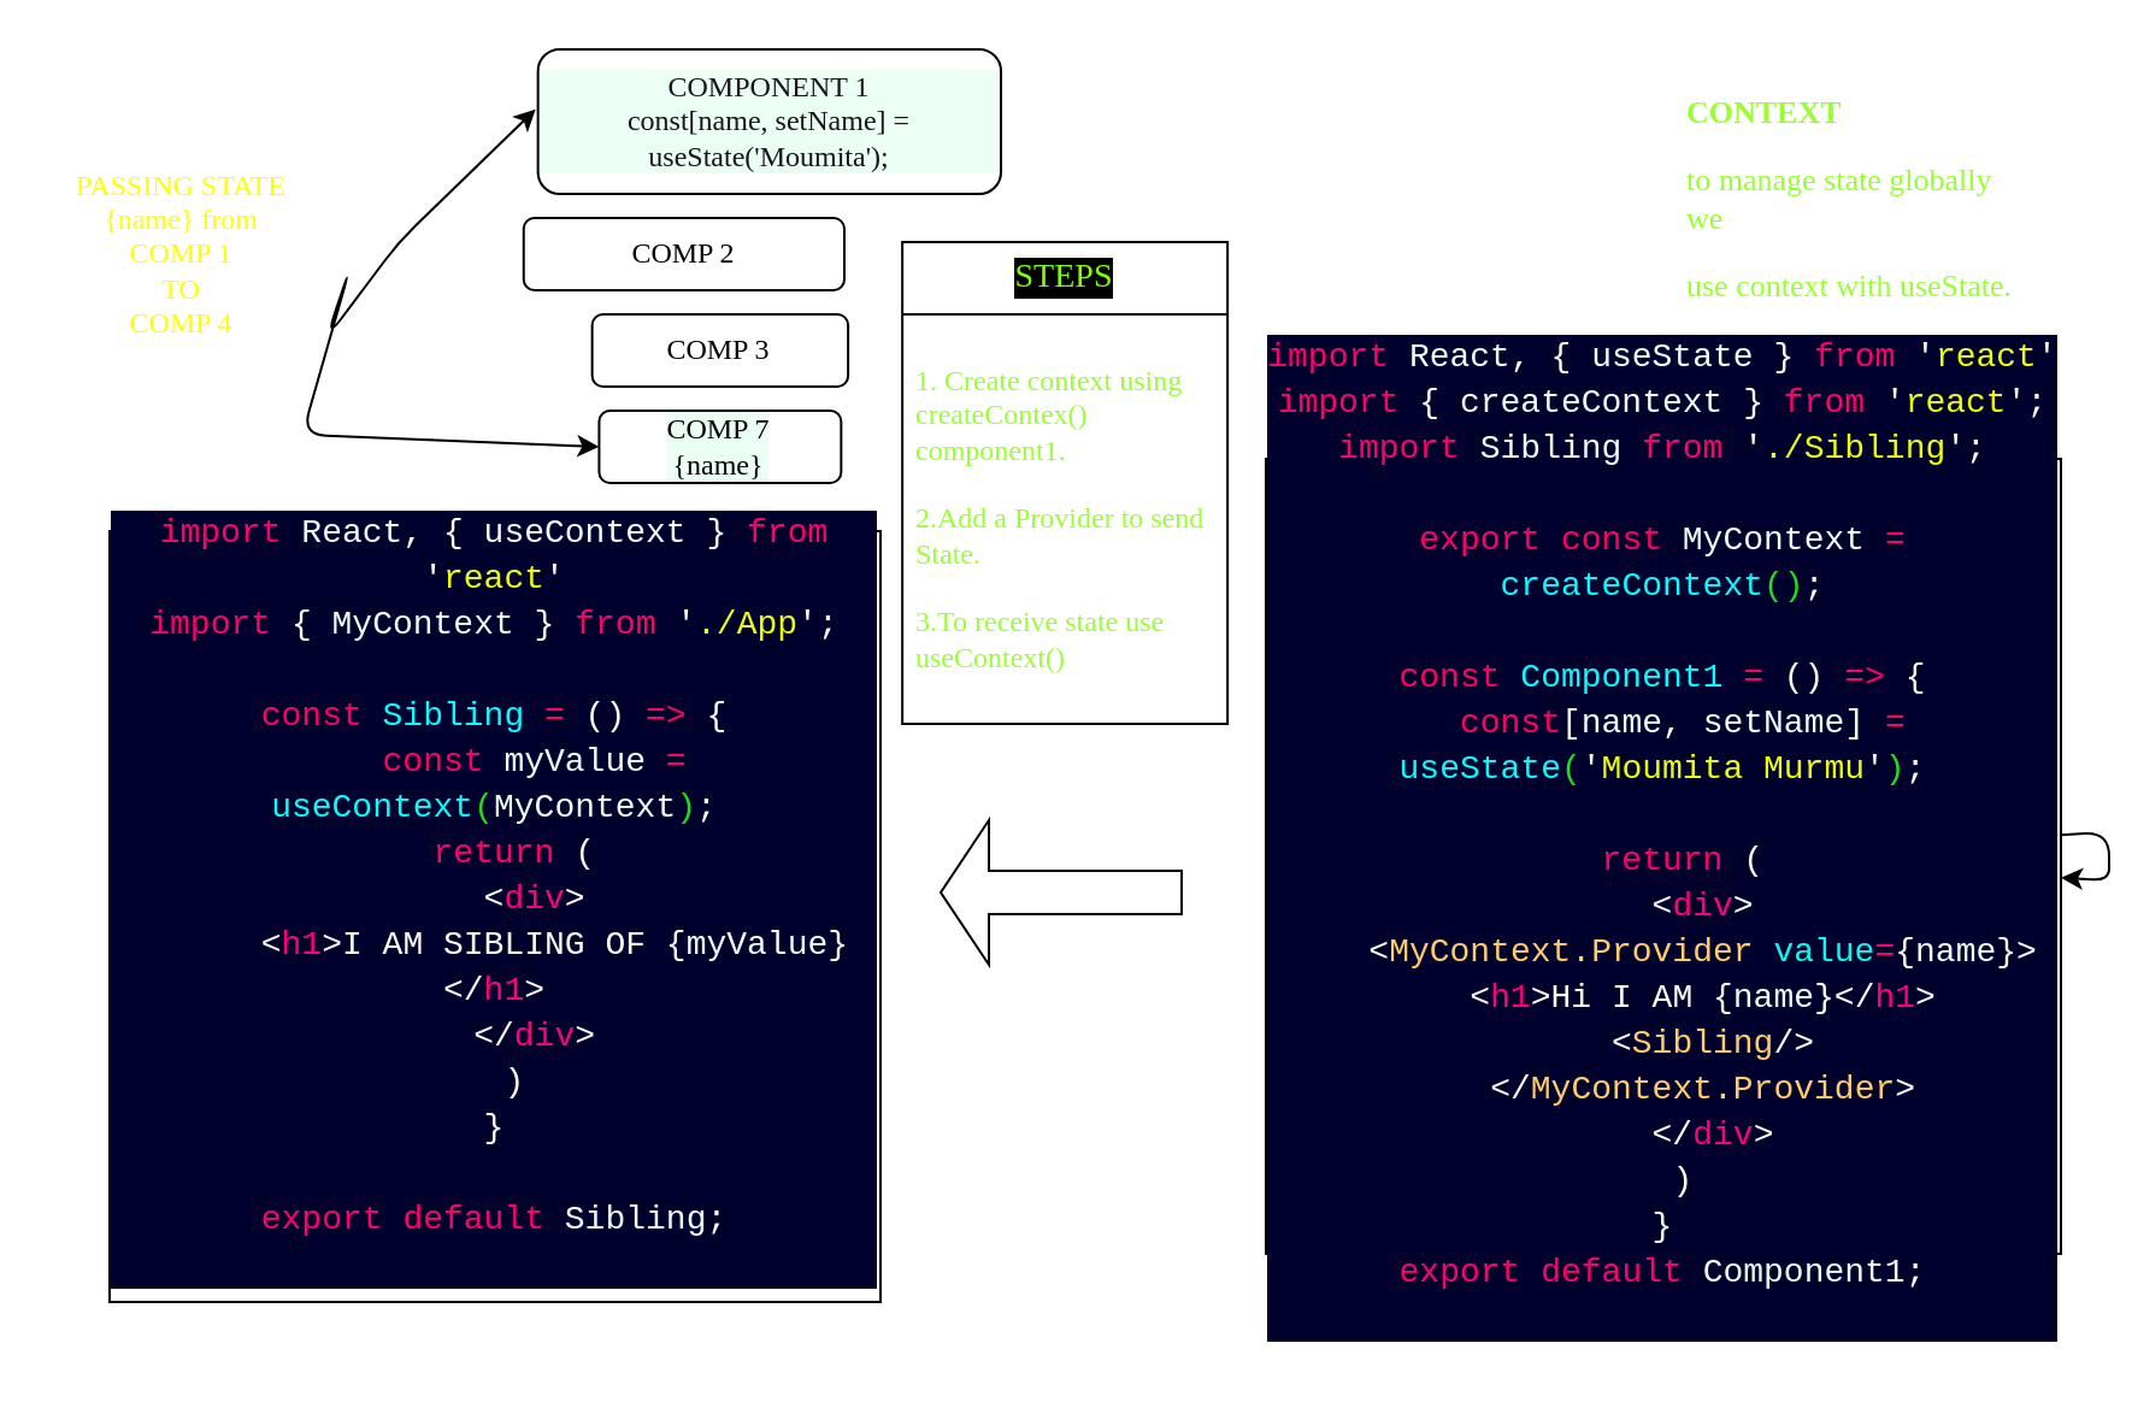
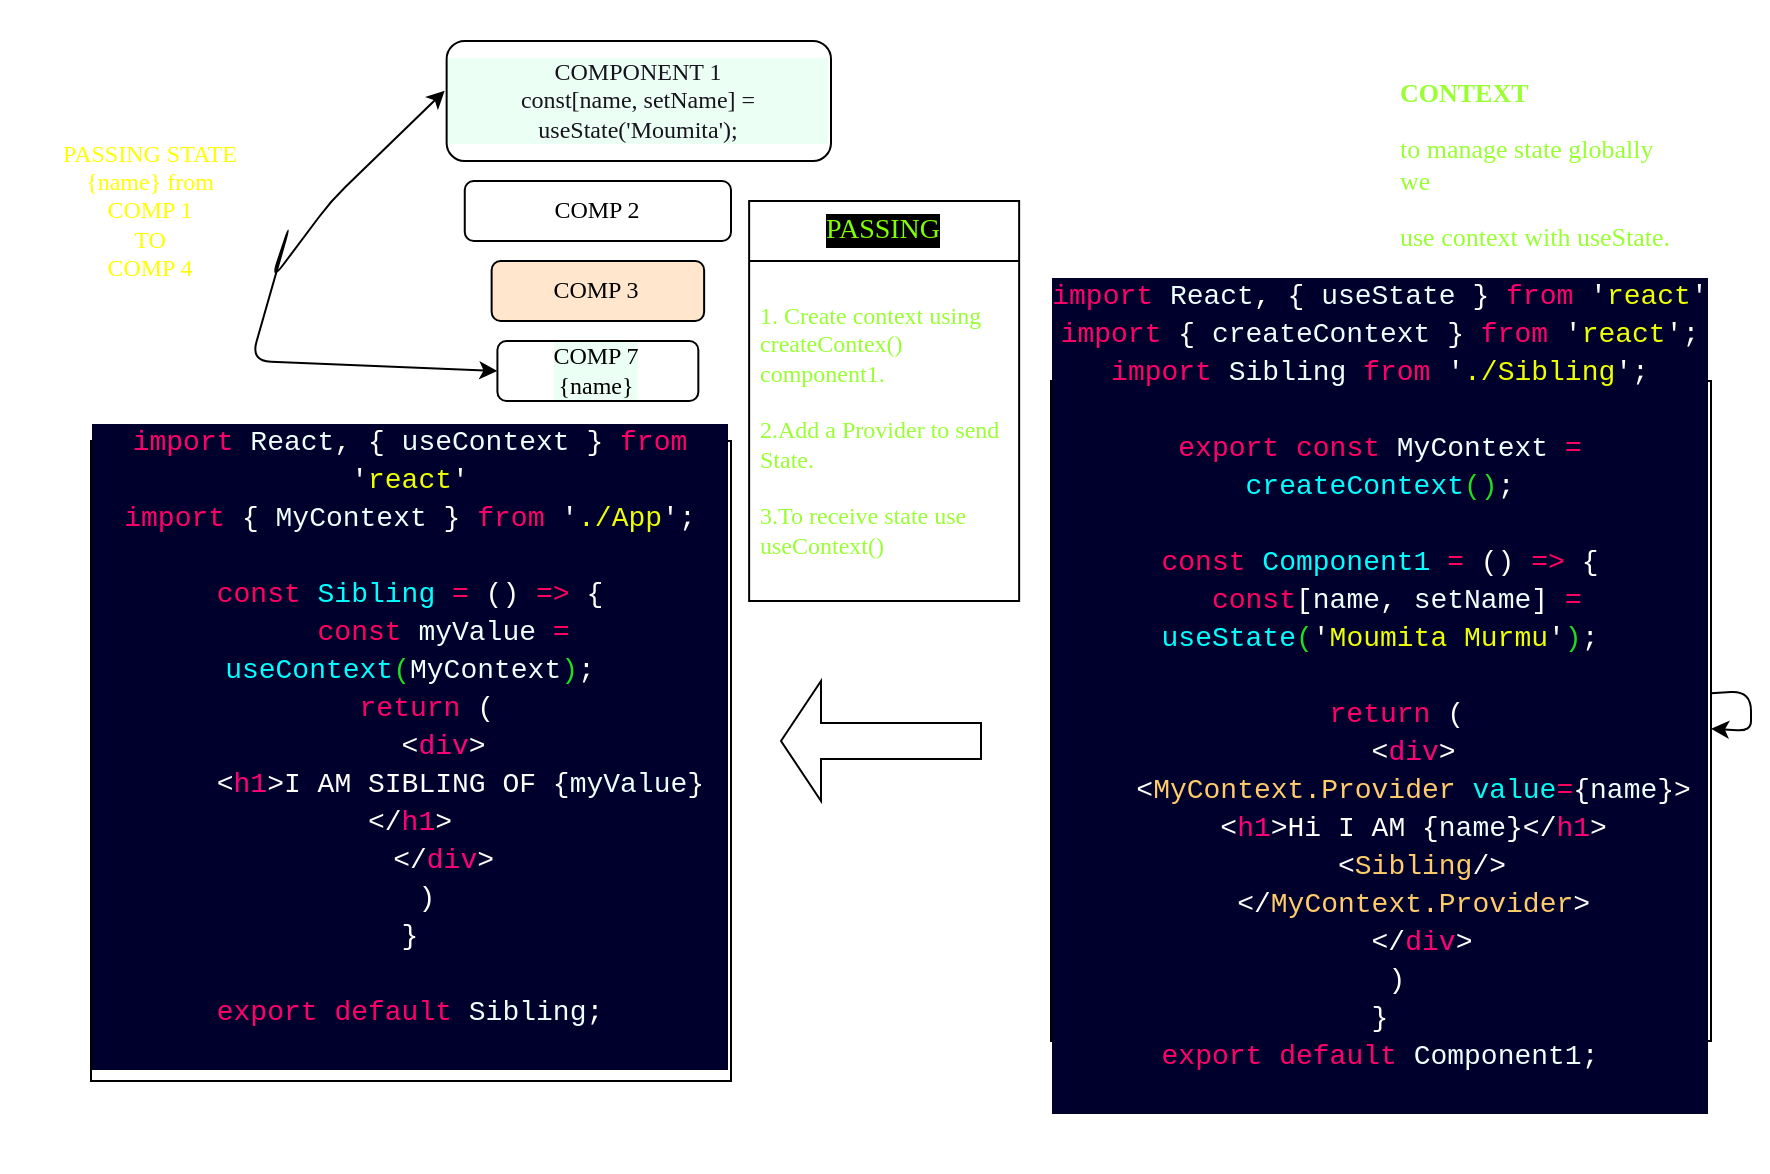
- <mxCell id="4" value="COMP 2&lt;br&gt;" style="rounded=1;whiteSpace=wrap;html=1;fontFamily=Verdana;" vertex="1" parent="1"><mxGeometry x="216.88" y="90" width="133.12" height="30" as="geometry" /></mxCell>
+ <mxCell id="4" value="COMP 2&lt;br&gt;" style="rounded=1;whiteSpace=wrap;html=1;fontFamily=Verdana;" vertex="1" parent="1"><mxGeometry x="231.88" y="90" width="133.12" height="30" as="geometry" /></mxCell>
- <mxCell id="9" value="STEPS" style="swimlane;fontStyle=0;childLayout=stackLayout;horizontal=1;startSize=30;horizontalStack=0;resizeParent=1;resizeParentMax=0;resizeLast=0;collapsible=1;marginBottom=0;whiteSpace=wrap;html=1;fontFamily=Verdana;fontSize=14;fontColor=#80FF00;labelBackgroundColor=#000000;" vertex="1" parent="1"><mxGeometry x="374.07" y="100" width="135" height="200" as="geometry" /></mxCell>
+ <mxCell id="9" value="PASSING" style="swimlane;fontStyle=0;childLayout=stackLayout;horizontal=1;startSize=30;horizontalStack=0;resizeParent=1;resizeParentMax=0;resizeLast=0;collapsible=1;marginBottom=0;whiteSpace=wrap;html=1;fontFamily=Verdana;fontSize=14;fontColor=#80FF00;labelBackgroundColor=#000000;" vertex="1" parent="1"><mxGeometry x="374.07" y="100" width="135" height="200" as="geometry" /></mxCell>
- <mxCell id="5" value="COMP 3&lt;br&gt;" style="rounded=1;whiteSpace=wrap;html=1;fontFamily=Verdana;" vertex="1" parent="1"><mxGeometry x="245.32" y="130" width="106.25" height="30" as="geometry" /></mxCell>
+ <mxCell id="5" value="COMP 3&lt;br&gt;" style="rounded=1;whiteSpace=wrap;html=1;fontFamily=Verdana;fillColor=#ffe6cc;" vertex="1" parent="1"><mxGeometry x="245.32" y="130" width="106.25" height="30" as="geometry" /></mxCell>
